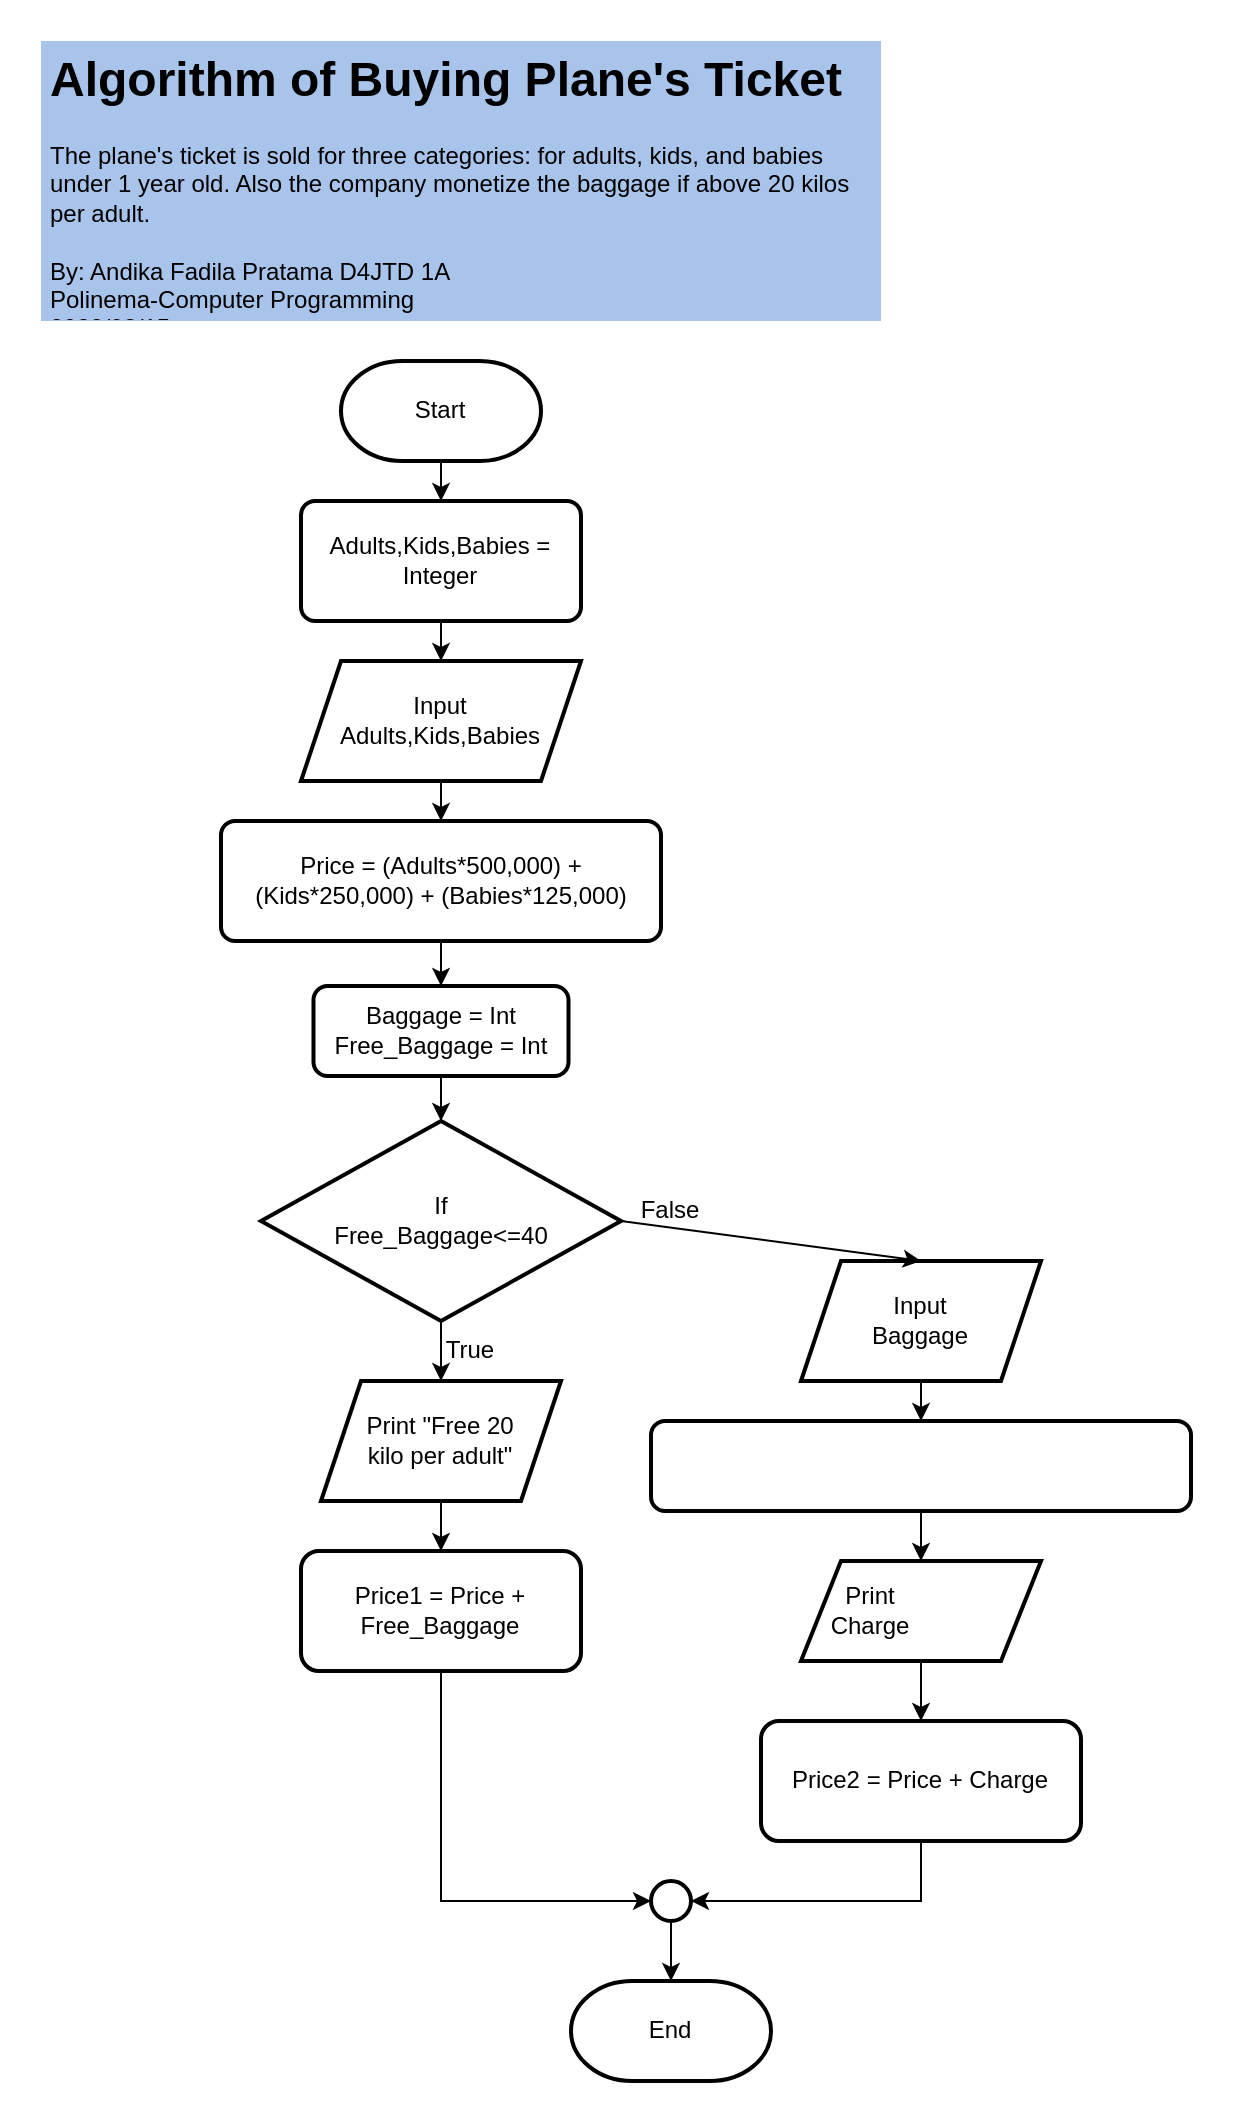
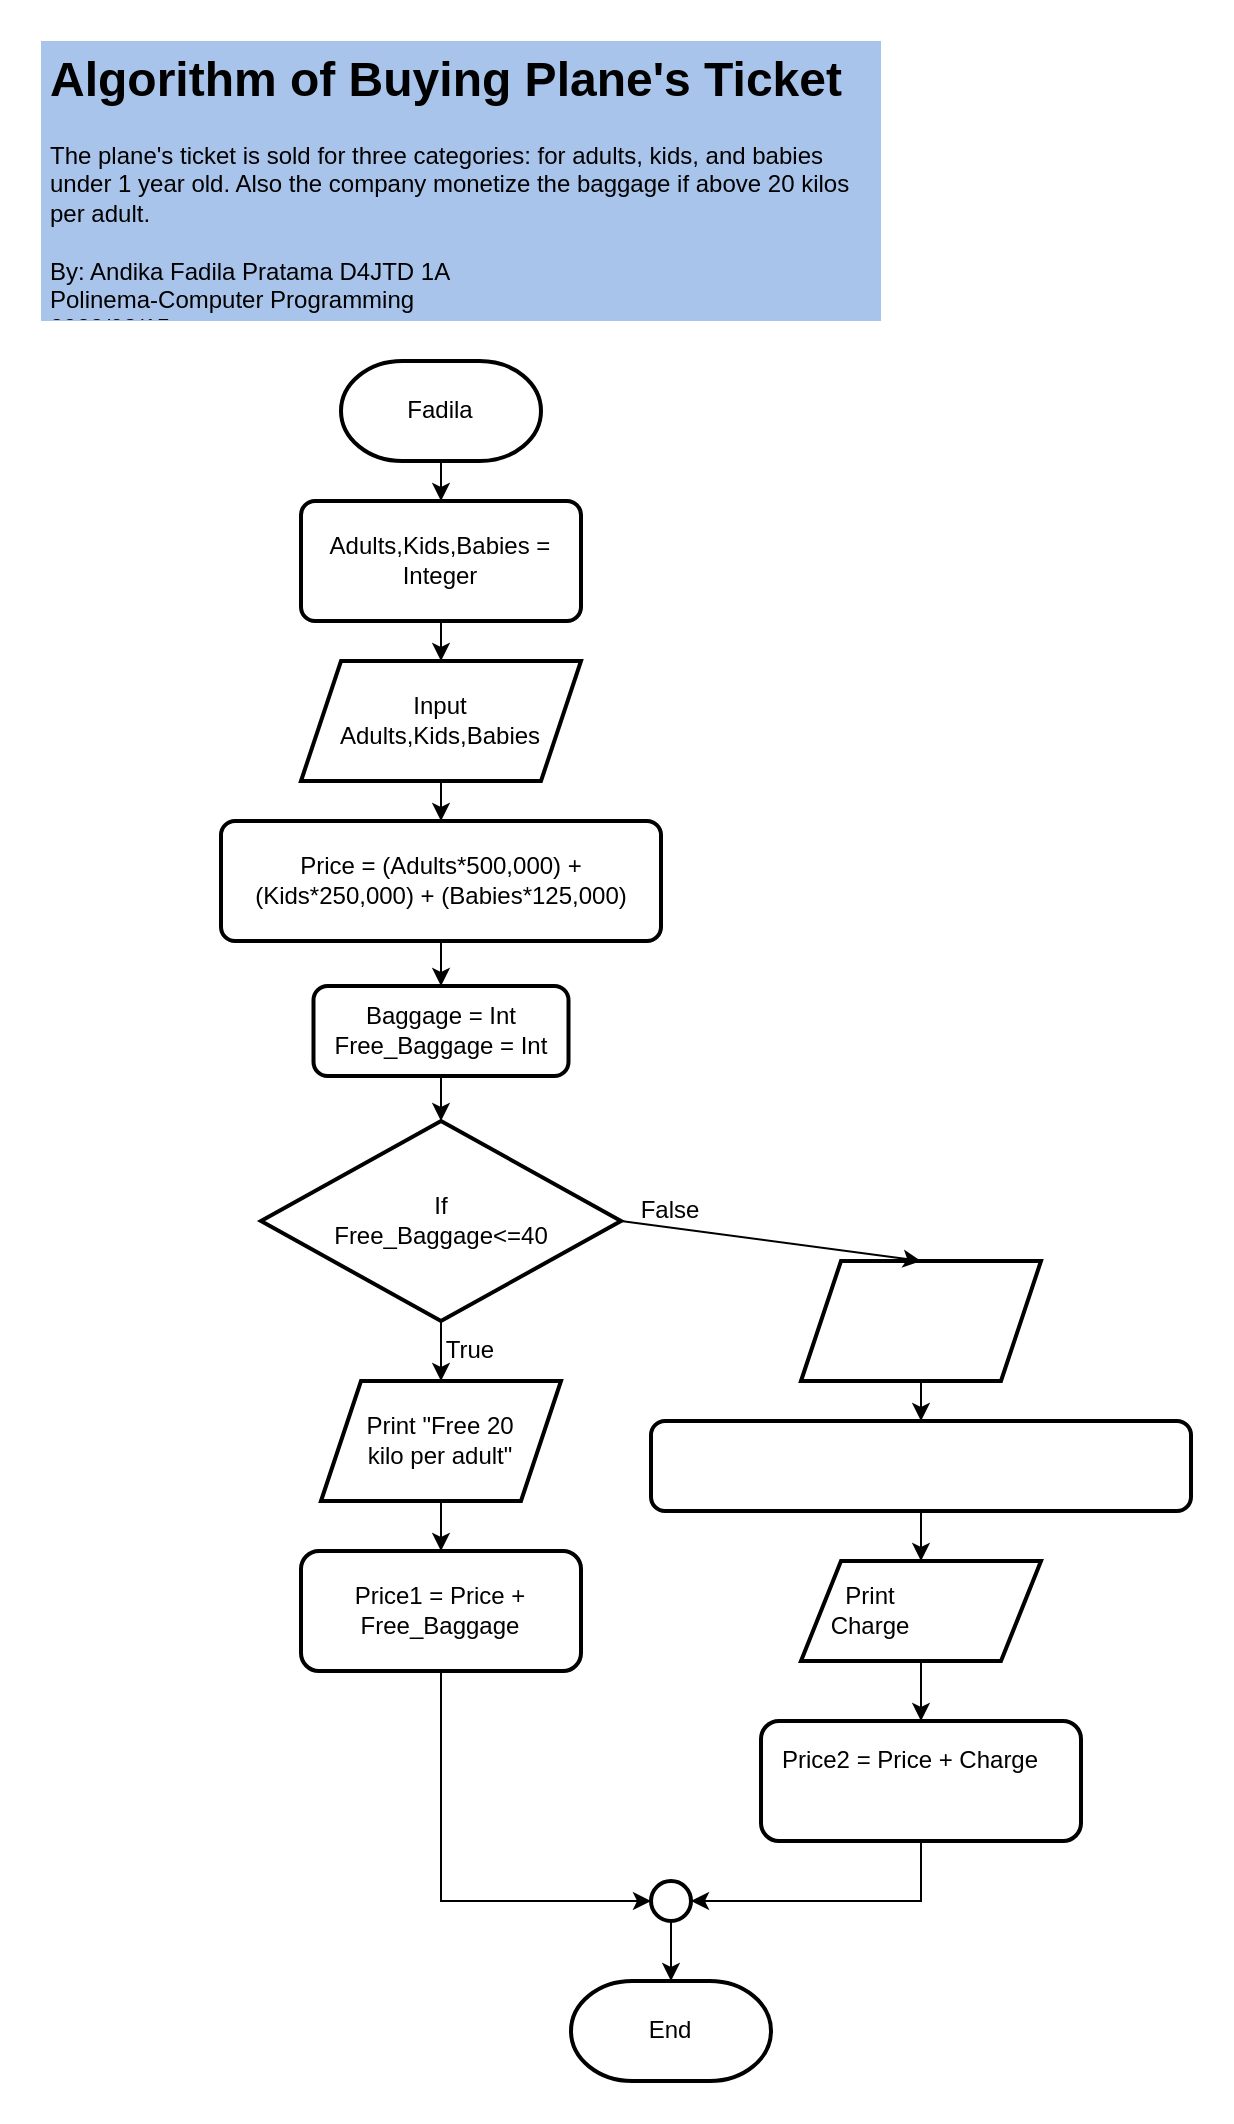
- <mxCell id="4" value="Start" style="text;html=1;strokeColor=none;fillColor=none;align=center;verticalAlign=middle;whiteSpace=wrap;rounded=0;" vertex="1" parent="1"><mxGeometry x="190" y="190" width="60" height="30" as="geometry" /></mxCell>
+ <mxCell id="4" value="Fadila" style="text;html=1;strokeColor=none;fillColor=none;align=center;verticalAlign=middle;whiteSpace=wrap;rounded=0;" vertex="1" parent="1"><mxGeometry x="190" y="190" width="60" height="30" as="geometry" /></mxCell>
- <mxCell id="22" value="Input Baggage" style="text;html=1;strokeColor=none;fillColor=none;align=center;verticalAlign=middle;whiteSpace=wrap;rounded=0;" vertex="1" parent="1"><mxGeometry x="430" y="645" width="60" height="30" as="geometry" /></mxCell>
- <mxCell id="34" value="Price2 = Price + Charge" style="text;html=1;strokeColor=none;fillColor=none;align=center;verticalAlign=middle;whiteSpace=wrap;rounded=0;" vertex="1" parent="1"><mxGeometry x="390" y="875" width="140" height="30" as="geometry" /></mxCell>
+ <mxCell id="34" value="Price2 = Price + Charge" style="text;html=1;strokeColor=none;fillColor=none;align=center;verticalAlign=middle;whiteSpace=wrap;rounded=0;" vertex="1" parent="1"><mxGeometry x="385" y="865" width="140" height="30" as="geometry" /></mxCell>
